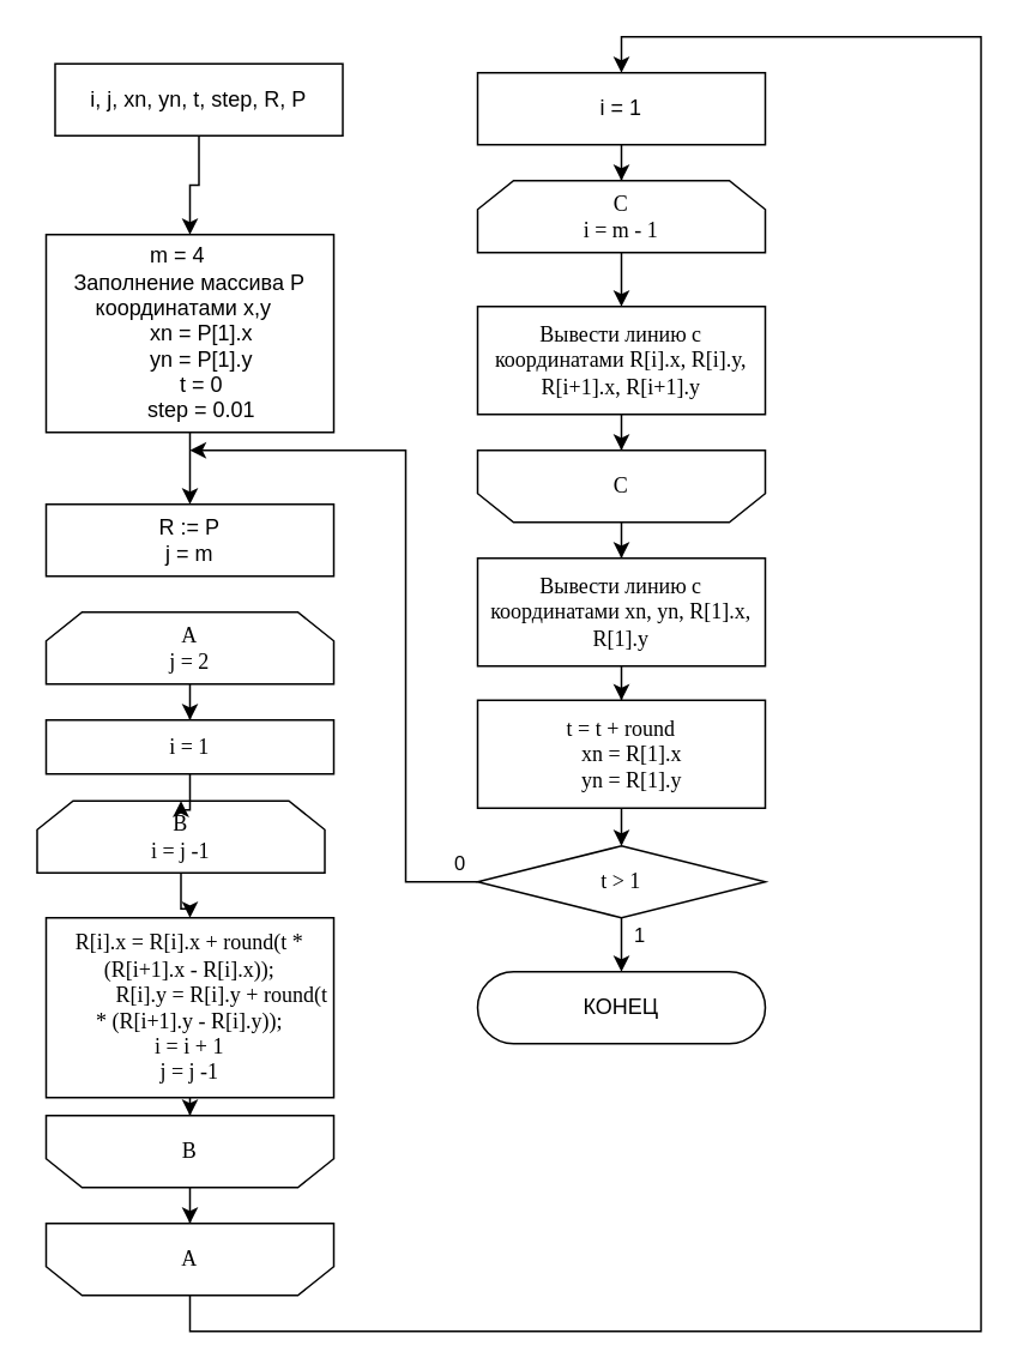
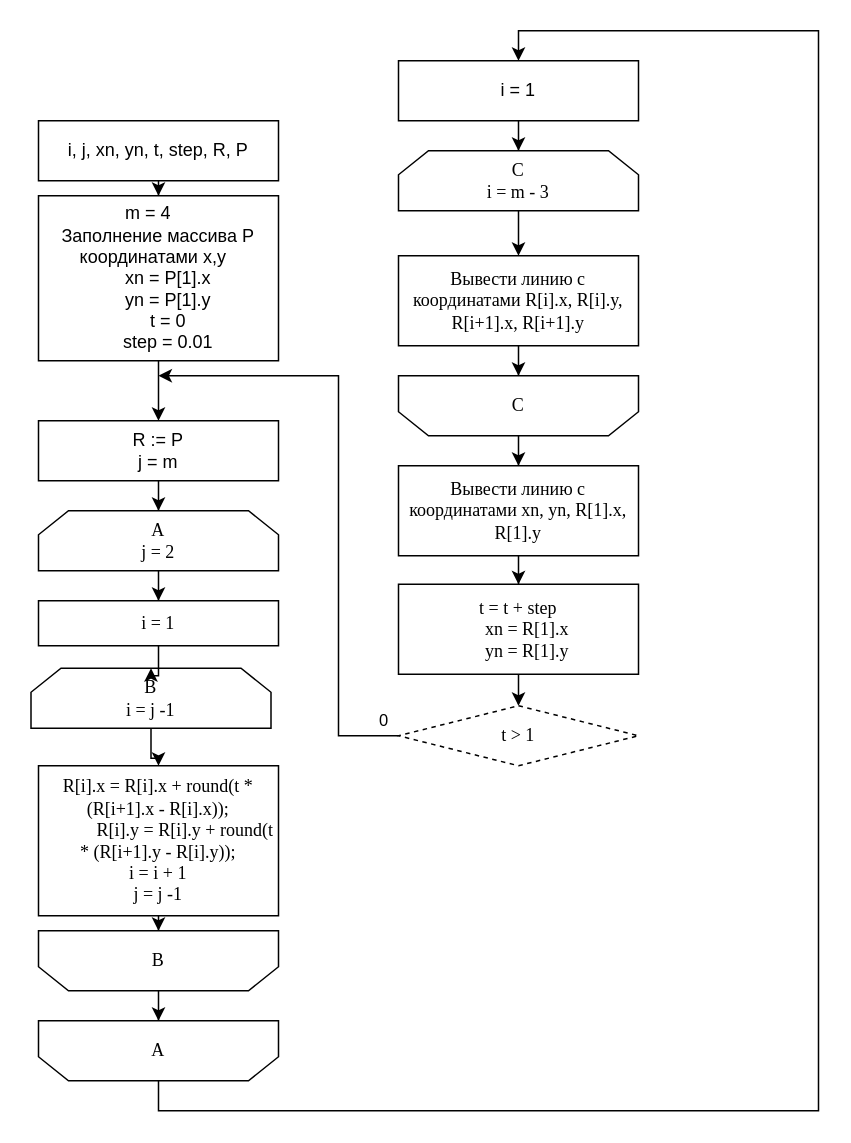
- <mxCell id="3" value="i, j, xn, yn,&amp;nbsp;t, step,&amp;nbsp;R, P" style="rounded=0;whiteSpace=wrap;html=1;" parent="1" vertex="1"><mxGeometry x="30" y="35" width="160" height="40" as="geometry" /></mxCell>
+ <mxCell id="3" value="i, j, xn, yn,&amp;nbsp;t, step,&amp;nbsp;R, P" style="rounded=0;whiteSpace=wrap;html=1;" parent="1" vertex="1"><mxGeometry x="25" y="80" width="160" height="40" as="geometry" /></mxCell>
- <mxCell id="21" value="C&lt;br&gt;i = m - 1" style="shape=loopLimit;whiteSpace=wrap;html=1;rounded=0;shadow=0;strokeWidth=1;fillColor=#ffffff;fontFamily=Times New Roman;fontSize=12;" parent="1" vertex="1"><mxGeometry x="265" y="100" width="160" height="40" as="geometry" /></mxCell>
+ <mxCell id="21" value="C&lt;br&gt;i = m - 3" style="shape=loopLimit;whiteSpace=wrap;html=1;rounded=0;shadow=0;strokeWidth=1;fillColor=#ffffff;fontFamily=Times New Roman;fontSize=12;" parent="1" vertex="1"><mxGeometry x="265" y="100" width="160" height="40" as="geometry" /></mxCell>
+ <mxCell id="6" value="" style="edgeStyle=orthogonalEdgeStyle;rounded=0;orthogonalLoop=1;jettySize=auto;html=1;" parent="1" source="7" target="9" edge="1"><mxGeometry relative="1" as="geometry" /></mxCell>
- <mxCell id="31" value="&lt;div&gt;t = t + round&lt;/div&gt;&lt;div&gt;&amp;nbsp; &amp;nbsp; xn = R[1].x&lt;/div&gt;&lt;div&gt;&amp;nbsp; &amp;nbsp; yn = R[1].y&lt;/div&gt;" style="whiteSpace=wrap;html=1;rounded=0;shadow=0;fontFamily=Times New Roman;strokeWidth=1;" parent="1" vertex="1"><mxGeometry x="265" y="389" width="160" height="60" as="geometry" /></mxCell>
+ <mxCell id="31" value="&lt;div&gt;t = t + step&lt;/div&gt;&lt;div&gt;&amp;nbsp; &amp;nbsp; xn = R[1].x&lt;/div&gt;&lt;div&gt;&amp;nbsp; &amp;nbsp; yn = R[1].y&lt;/div&gt;" style="whiteSpace=wrap;html=1;rounded=0;shadow=0;fontFamily=Times New Roman;strokeWidth=1;" parent="1" vertex="1"><mxGeometry x="265" y="389" width="160" height="60" as="geometry" /></mxCell>
- <mxCell id="34" value="t &amp;gt; 1" style="rhombus;whiteSpace=wrap;html=1;rounded=0;shadow=0;fontFamily=Times New Roman;strokeWidth=1;" parent="1" vertex="1"><mxGeometry x="265" y="470" width="160" height="40" as="geometry" /></mxCell>
+ <mxCell id="34" value="t &amp;gt; 1" style="rhombus;whiteSpace=wrap;html=1;rounded=0;shadow=0;fontFamily=Times New Roman;strokeWidth=1;dashed=1;" parent="1" vertex="1"><mxGeometry x="265" y="470" width="160" height="40" as="geometry" /></mxCell>
- <mxCell id="32" value="1" style="edgeStyle=orthogonalEdgeStyle;rounded=0;orthogonalLoop=1;jettySize=auto;html=1;" parent="1" source="34" target="35" edge="1"><mxGeometry x="0.2" y="10" relative="1" as="geometry"><mxPoint as="offset" /></mxGeometry></mxCell>
- <mxCell id="35" value="КОНЕЦ" style="rounded=1;whiteSpace=wrap;html=1;arcSize=50;strokeWidth=1;fontSize=12;" parent="1" vertex="1"><mxGeometry x="265" y="540" width="160" height="40" as="geometry" /></mxCell>
